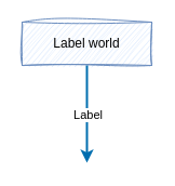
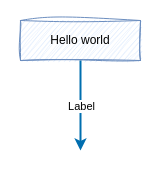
- <mxCell id="2" value="Label world" style="rounded=0;whiteSpace=wrap;html=1;shadow=0;glass=0;sketch=1;jiggle=2;fillStyle=auto;curveFitting=1;strokeColor=#6c8ebf;strokeWidth=1;fontFamily=Helvetica;fontSize=12;fontColor=default;fillColor=#dae8fc;" vertex="1" parent="1"><mxGeometry x="20" y="20" width="120" height="40" as="geometry" /></mxCell>
+ <mxCell id="2" value="Hello world" style="rounded=0;whiteSpace=wrap;html=1;shadow=0;glass=0;sketch=1;jiggle=2;fillStyle=auto;curveFitting=1;strokeColor=#6c8ebf;strokeWidth=1;fontFamily=Helvetica;fontSize=12;fontColor=default;fillColor=#dae8fc;" vertex="1" parent="1"><mxGeometry x="20" y="20" width="120" height="40" as="geometry" /></mxCell>
